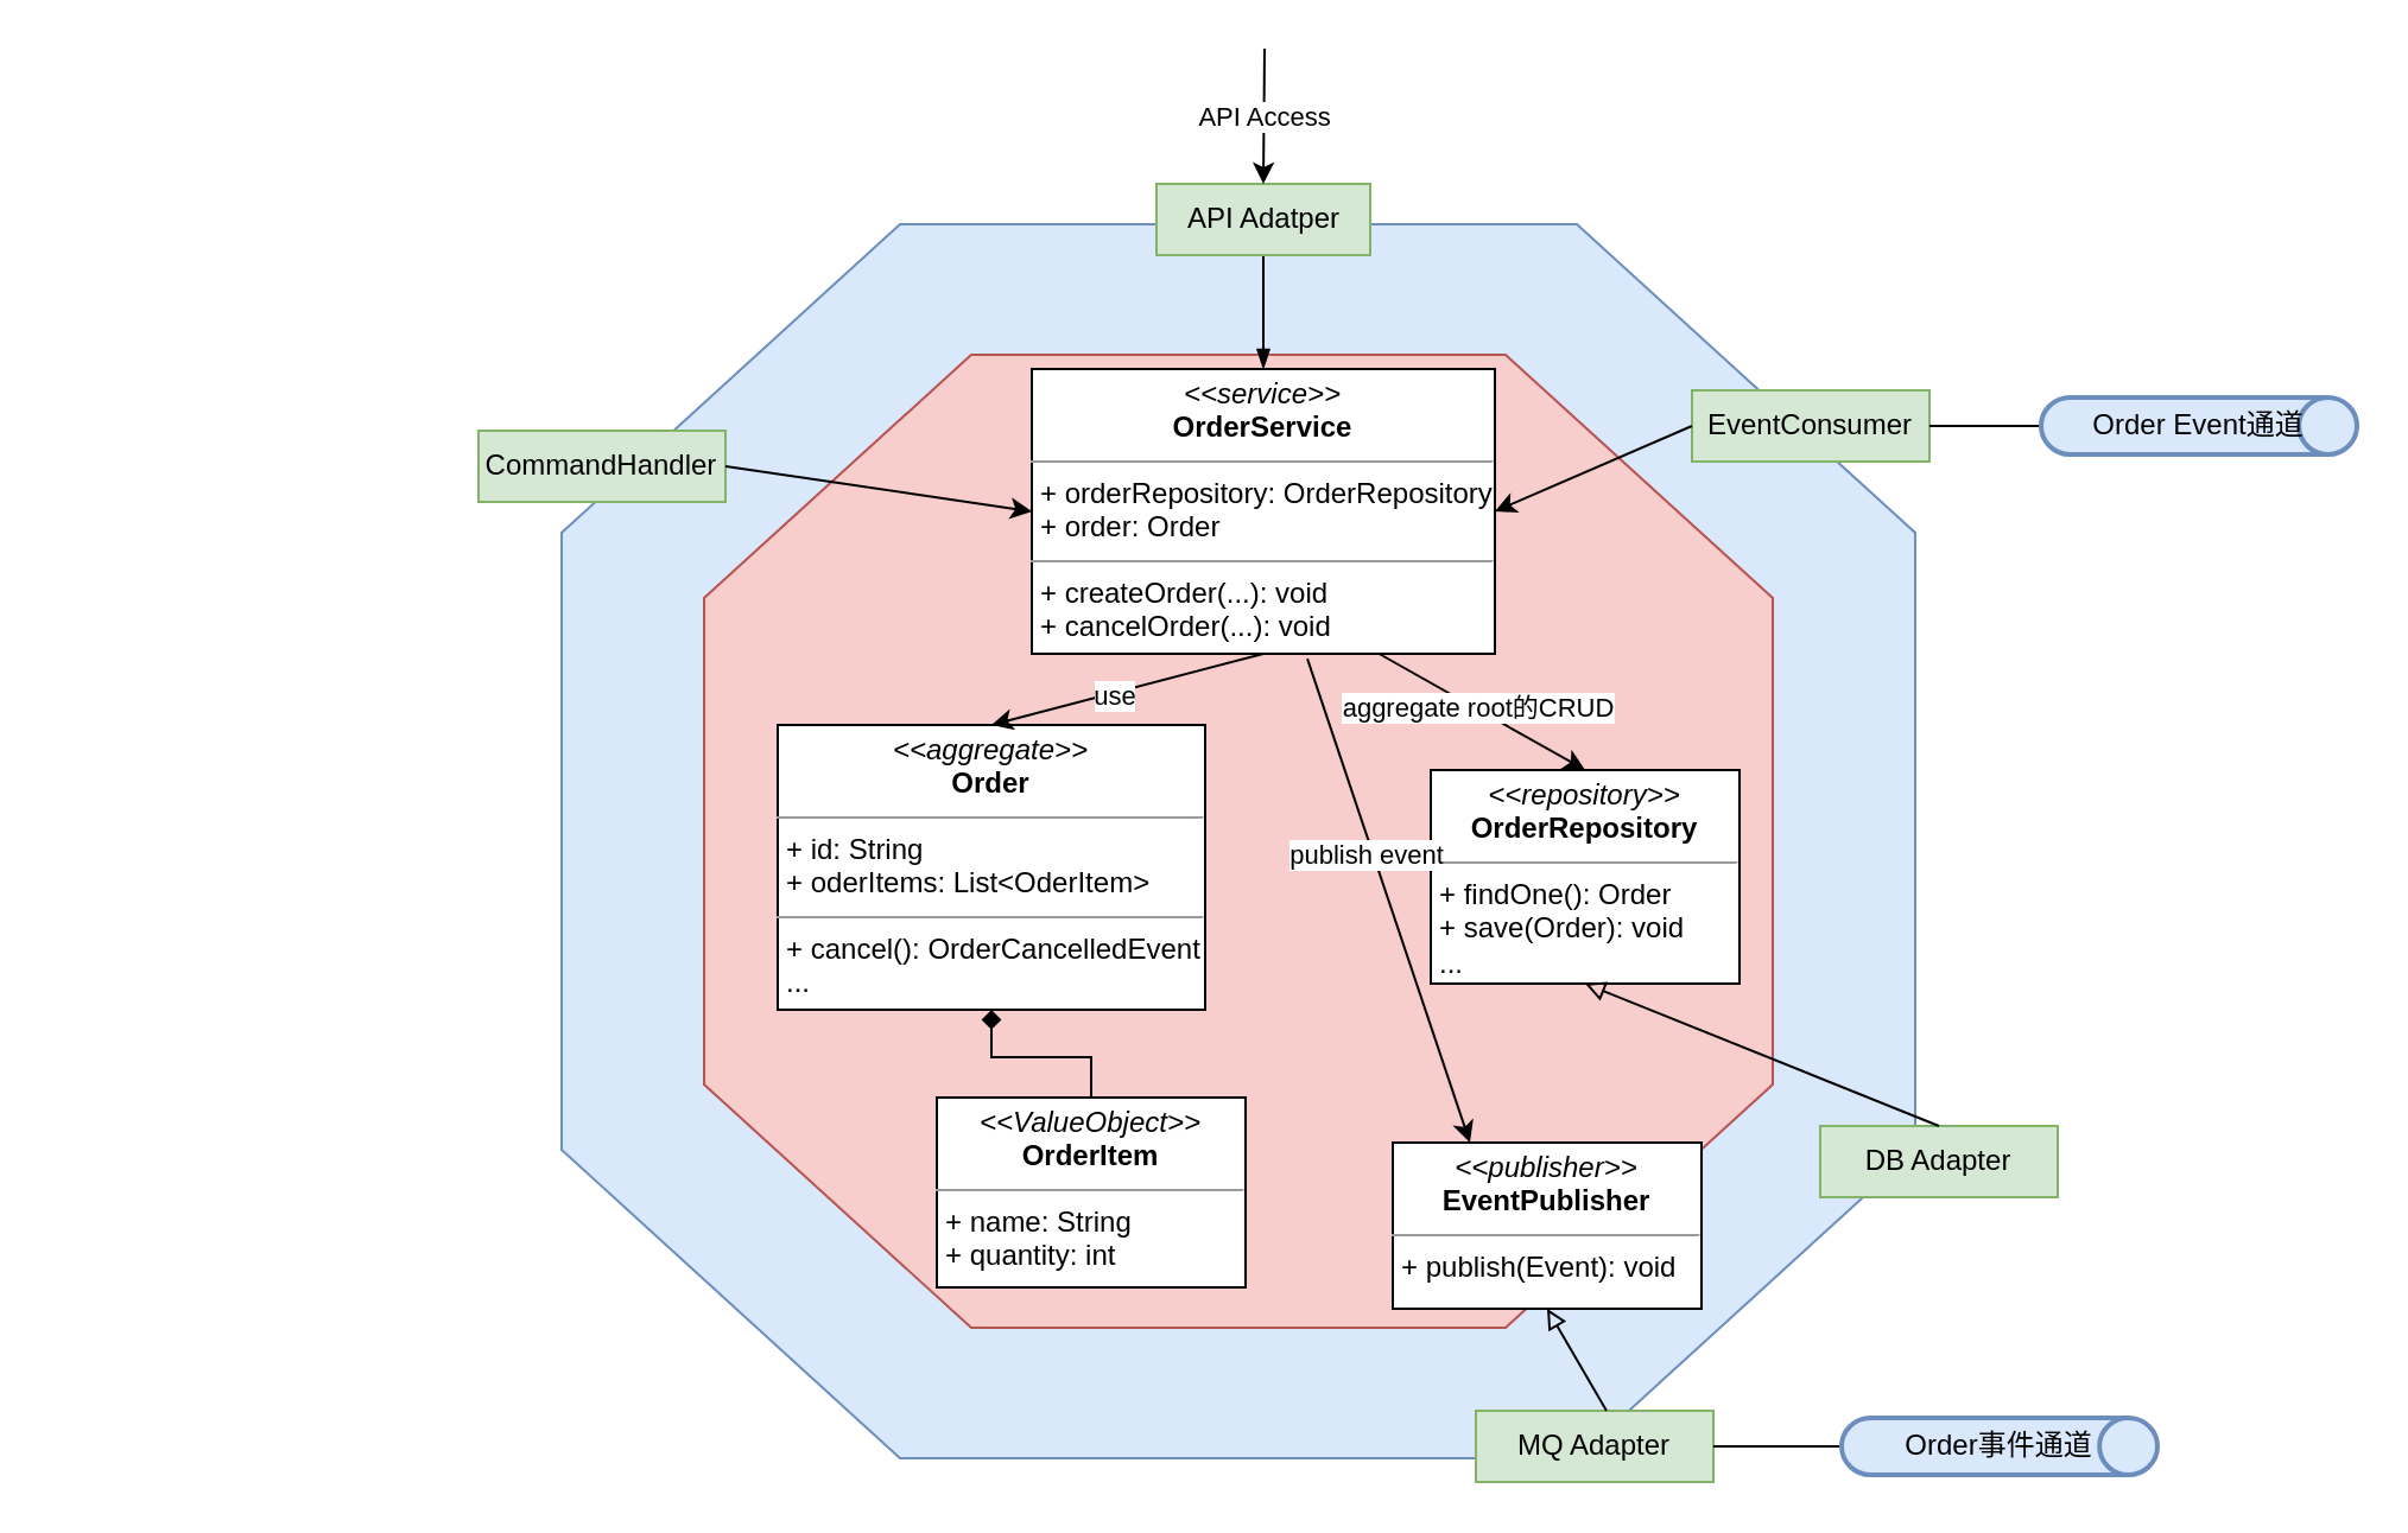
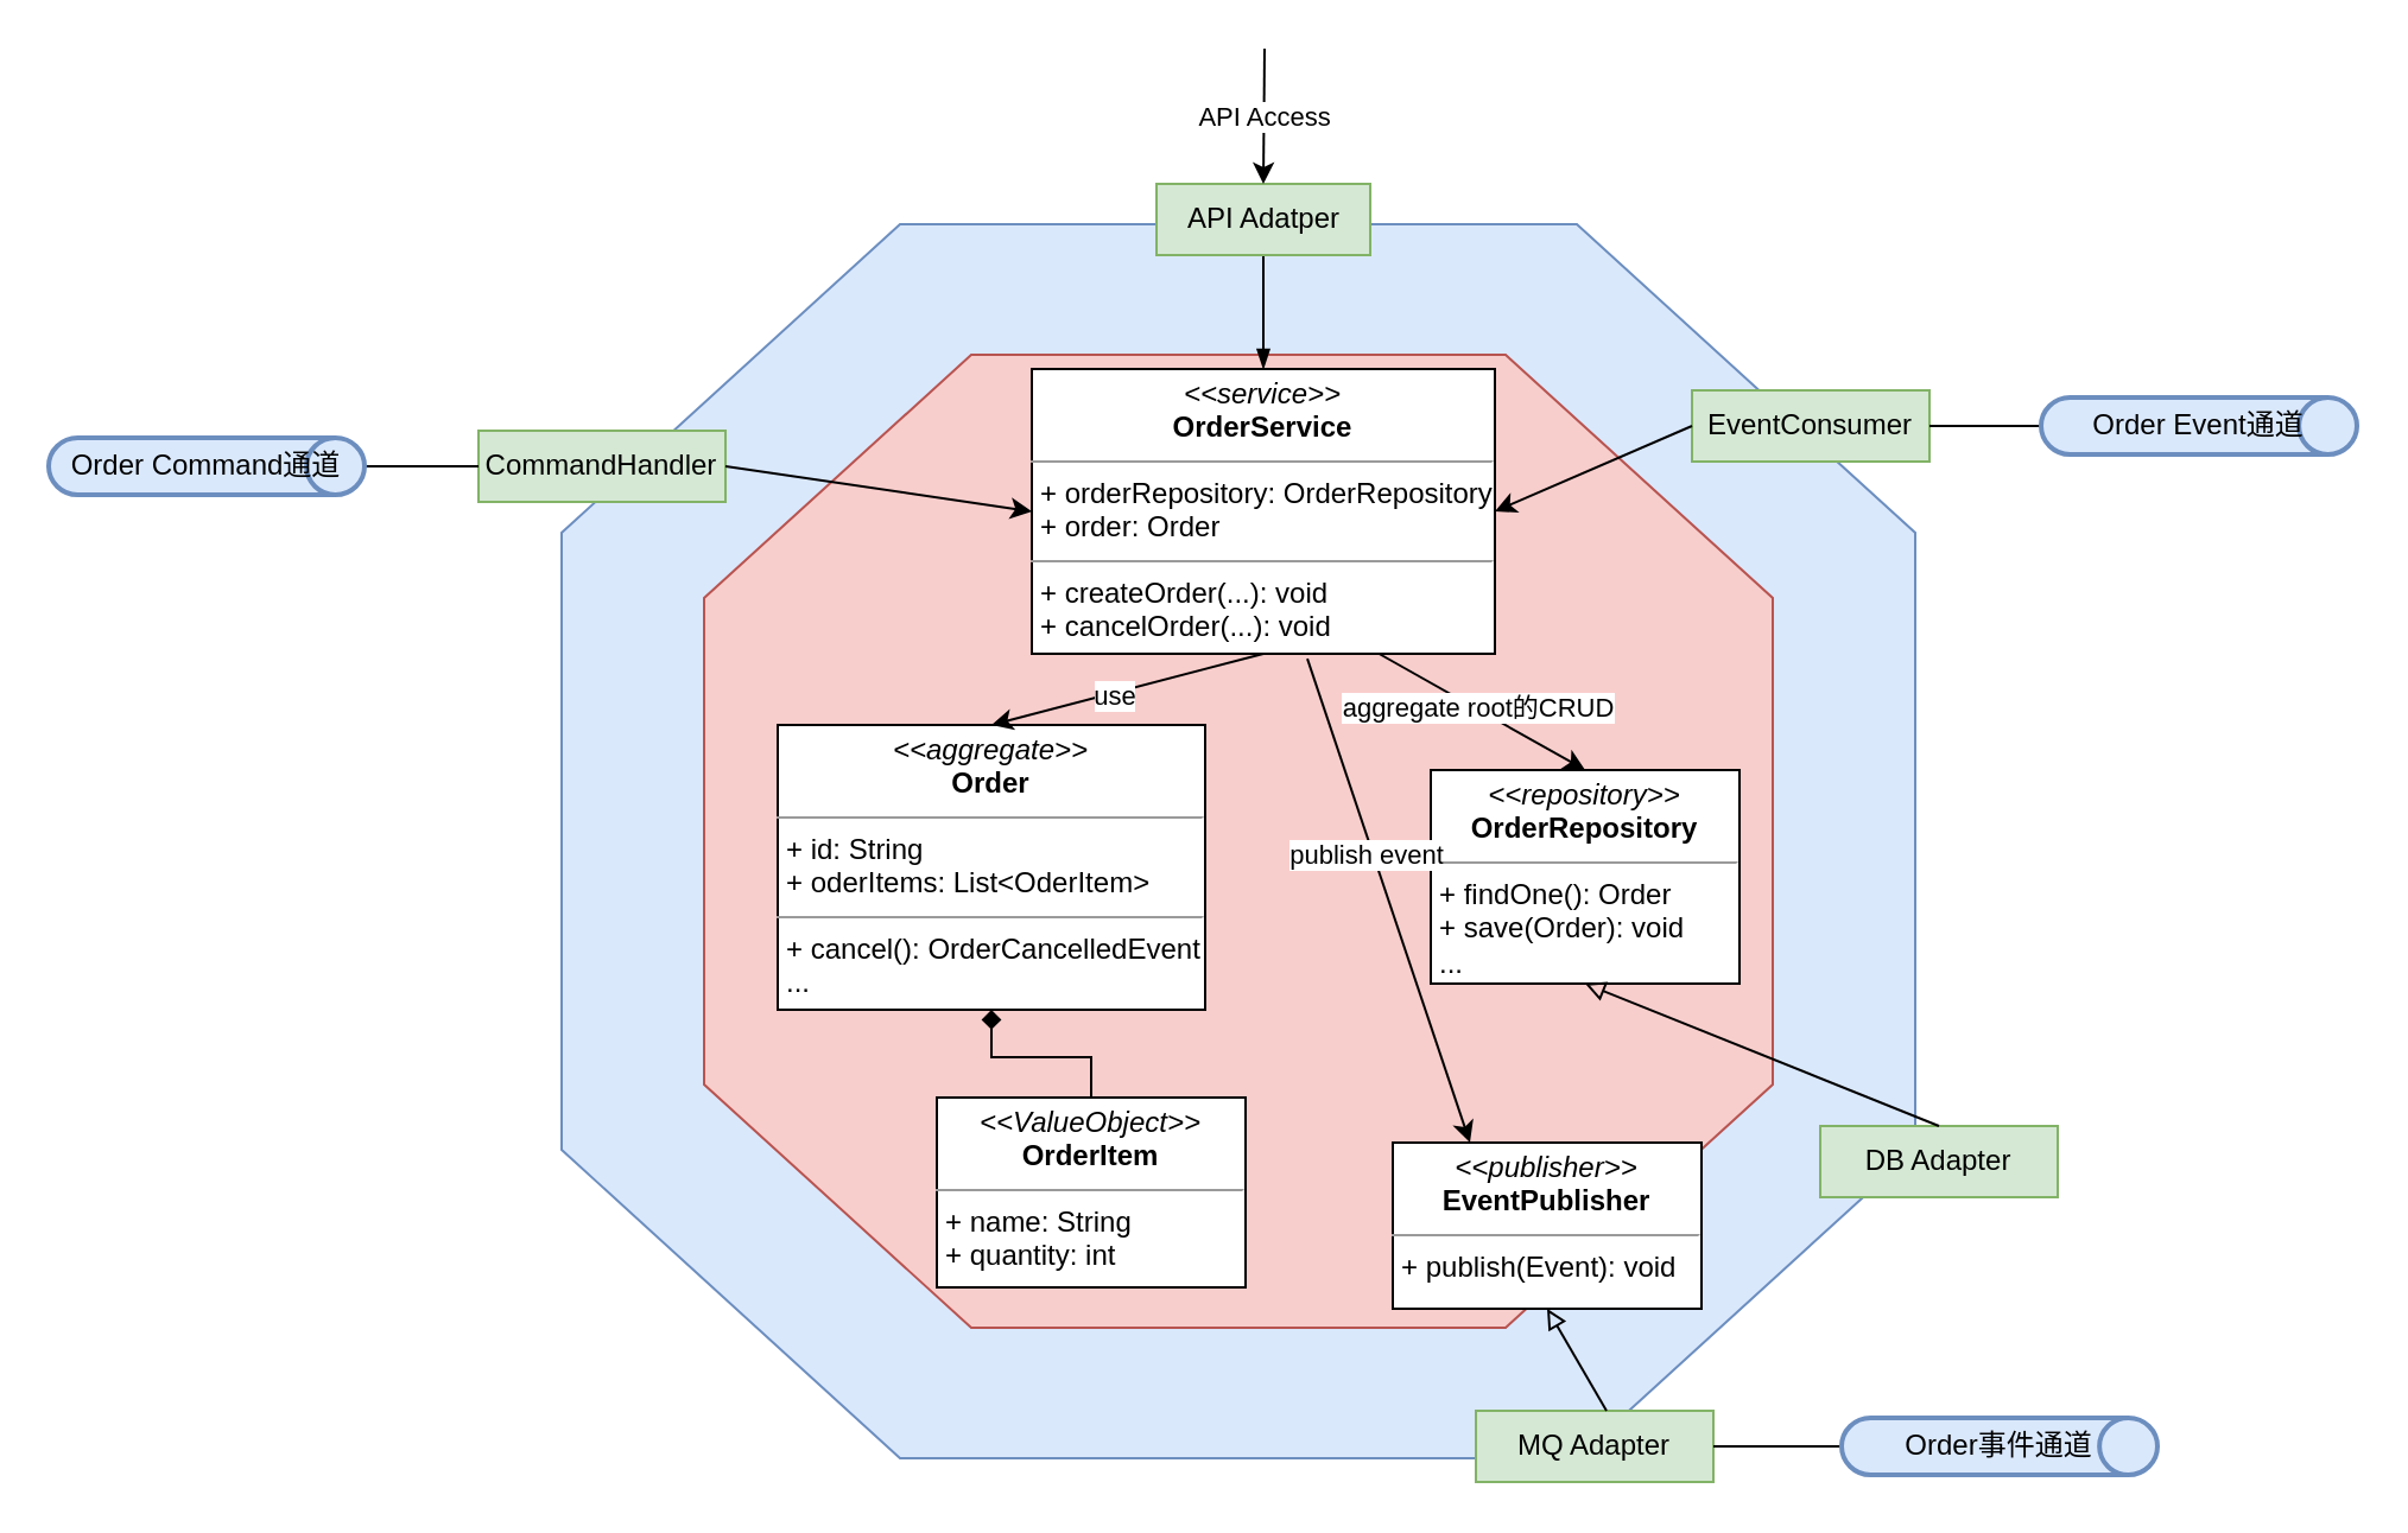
+ <mxCell id="30" value="&lt;span&gt;Order Command通道&lt;/span&gt;" style="strokeWidth=2;html=1;shape=mxgraph.flowchart.direct_data;whiteSpace=wrap;fillColor=#dae8fc;strokeColor=#6c8ebf;" parent="1" vertex="1"><mxGeometry x="20" y="184" width="133" height="24" as="geometry" /></mxCell>
+ <mxCell id="29" style="edgeStyle=orthogonalEdgeStyle;rounded=0;orthogonalLoop=1;jettySize=auto;html=1;entryX=0;entryY=0.5;entryDx=0;entryDy=0;startArrow=none;startFill=0;endArrow=none;endFill=0;" parent="1" source="30" target="23" edge="1"><mxGeometry relative="1" as="geometry" /></mxCell>
